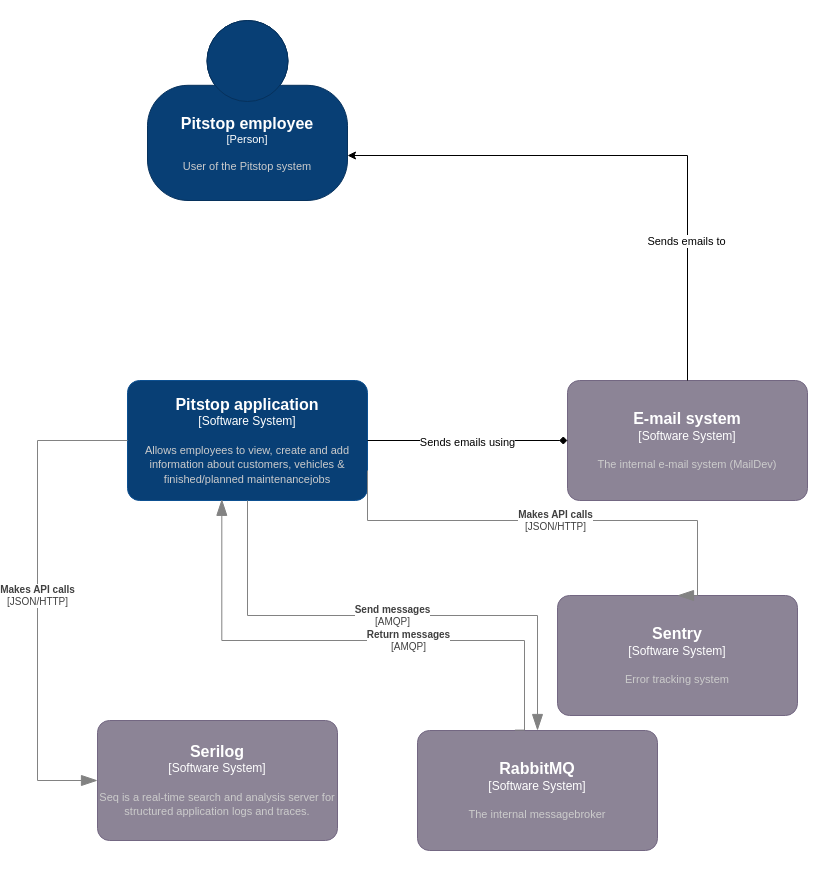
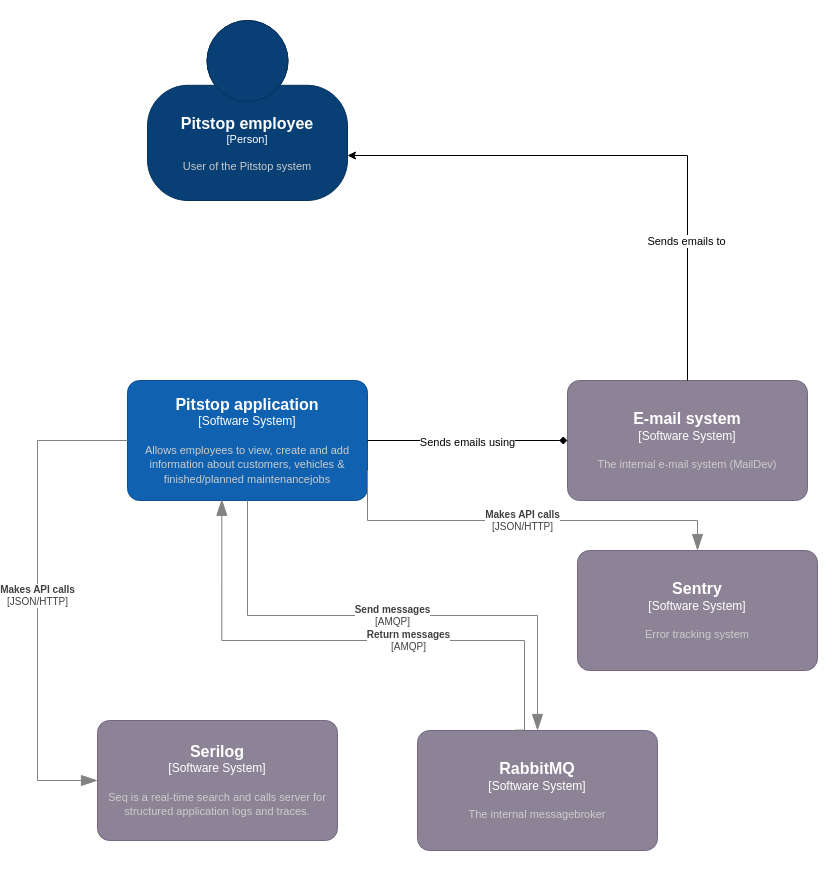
- <mxCell id="4" value="&lt;font style=&quot;font-size: 16px&quot;&gt;&lt;b&gt;Pitstop application&lt;/b&gt;&lt;/font&gt;&lt;div&gt;[Software System]&lt;/div&gt;&lt;br&gt;&lt;div&gt;&lt;font style=&quot;font-size: 11px&quot;&gt;&lt;font color=&quot;#cccccc&quot;&gt;Allows employees to view, create and add information about customers, vehicles &amp; finished/planned maintenancejobs &lt;/font&gt;&lt;/div&gt;" style="rounded=1;whiteSpace=wrap;html=1;labelBackgroundColor=none;fillColor=#083f75;fontColor=#ffffff;align=center;arcSize=10;strokeColor=#0D5091;metaEdit=1;resizable=0;points=[[0.25,0,0],[0.5,0,0],[0.75,0,0],[1,0.25,0],[1,0.5,0],[1,0.75,0],[0.75,1,0],[0.5,1,0],[0.25,1,0],[0,0.75,0],[0,0.5,0],[0,0.25,0]];" parent="1" vertex="1"><mxGeometry x="110" y="380" width="240" height="120" as="geometry" /></mxCell>
+ <mxCell id="4" value="&lt;font style=&quot;font-size: 16px&quot;&gt;&lt;b&gt;Pitstop application&lt;/b&gt;&lt;/font&gt;&lt;div&gt;[Software System]&lt;/div&gt;&lt;br&gt;&lt;div&gt;&lt;font style=&quot;font-size: 11px&quot;&gt;&lt;font color=&quot;#cccccc&quot;&gt;Allows employees to view, create and add information about customers, vehicles &amp; finished/planned maintenancejobs &lt;/font&gt;&lt;/div&gt;" style="rounded=1;whiteSpace=wrap;html=1;labelBackgroundColor=none;fillColor=#1061B0;fontColor=#ffffff;align=center;arcSize=10;strokeColor=#0D5091;metaEdit=1;resizable=0;points=[[0.25,0,0],[0.5,0,0],[0.75,0,0],[1,0.25,0],[1,0.5,0],[1,0.75,0],[0.75,1,0],[0.5,1,0],[0.25,1,0],[0,0.75,0],[0,0.5,0],[0,0.25,0]];" parent="1" vertex="1"><mxGeometry x="110" y="380" width="240" height="120" as="geometry" /></mxCell>
- <mxCell id="14" value="&lt;font style=&quot;font-size: 16px&quot;&gt;&lt;b&gt;Sentry&lt;/b&gt;&lt;/font&gt;&lt;div&gt;[Software System]&lt;/div&gt;&lt;br&gt;&lt;div&gt;&lt;font style=&quot;font-size: 11px&quot;&gt;&lt;font color=&quot;#cccccc&quot;&gt;Error tracking system&lt;/font&gt;&lt;/div&gt;" style="rounded=1;whiteSpace=wrap;html=1;labelBackgroundColor=none;fillColor=#8C8496;fontColor=#ffffff;align=center;arcSize=10;strokeColor=#736782;metaEdit=1;resizable=0;points=[[0.25,0,0],[0.5,0,0],[0.75,0,0],[1,0.25,0],[1,0.5,0],[1,0.75,0],[0.75,1,0],[0.5,1,0],[0.25,1,0],[0,0.75,0],[0,0.5,0],[0,0.25,0]];" vertex="1" parent="1"><mxGeometry x="540" y="595" width="240" height="120" as="geometry" /></mxCell>
+ <mxCell id="14" value="&lt;font style=&quot;font-size: 16px&quot;&gt;&lt;b&gt;Sentry&lt;/b&gt;&lt;/font&gt;&lt;div&gt;[Software System]&lt;/div&gt;&lt;br&gt;&lt;div&gt;&lt;font style=&quot;font-size: 11px&quot;&gt;&lt;font color=&quot;#cccccc&quot;&gt;Error tracking system&lt;/font&gt;&lt;/div&gt;" style="rounded=1;whiteSpace=wrap;html=1;labelBackgroundColor=none;fillColor=#8C8496;fontColor=#ffffff;align=center;arcSize=10;strokeColor=#736782;metaEdit=1;resizable=0;points=[[0.25,0,0],[0.5,0,0],[0.75,0,0],[1,0.25,0],[1,0.5,0],[1,0.75,0],[0.75,1,0],[0.5,1,0],[0.25,1,0],[0,0.75,0],[0,0.5,0],[0,0.25,0]];" vertex="1" parent="1"><mxGeometry x="560" y="550" width="240" height="120" as="geometry" /></mxCell>
- <mxCell id="9" value="&lt;font style=&quot;font-size: 16px&quot;&gt;&lt;b&gt;Serilog&lt;/b&gt;&lt;/font&gt;&lt;div&gt;[Software System]&lt;/div&gt;&lt;br&gt;&lt;div&gt;&lt;font style=&quot;font-size: 11px&quot;&gt;&lt;font color=&quot;#cccccc&quot;&gt;Seq is a real-time search and analysis server for structured application logs and traces.&lt;/font&gt;&lt;/div&gt;" style="rounded=1;whiteSpace=wrap;html=1;labelBackgroundColor=none;fillColor=#8C8496;fontColor=#ffffff;align=center;arcSize=10;strokeColor=#736782;metaEdit=1;resizable=0;points=[[0.25,0,0],[0.5,0,0],[0.75,0,0],[1,0.25,0],[1,0.5,0],[1,0.75,0],[0.75,1,0],[0.5,1,0],[0.25,1,0],[0,0.75,0],[0,0.5,0],[0,0.25,0]];" vertex="1" parent="1"><mxGeometry x="80" y="720" width="240" height="120" as="geometry" /></mxCell>
+ <mxCell id="9" value="&lt;font style=&quot;font-size: 16px&quot;&gt;&lt;b&gt;Serilog&lt;/b&gt;&lt;/font&gt;&lt;div&gt;[Software System]&lt;/div&gt;&lt;br&gt;&lt;div&gt;&lt;font style=&quot;font-size: 11px&quot;&gt;&lt;font color=&quot;#cccccc&quot;&gt;Seq is a real-time search and calls server for structured application logs and traces.&lt;/font&gt;&lt;/div&gt;" style="rounded=1;whiteSpace=wrap;html=1;labelBackgroundColor=none;fillColor=#8C8496;fontColor=#ffffff;align=center;arcSize=10;strokeColor=#736782;metaEdit=1;resizable=0;points=[[0.25,0,0],[0.5,0,0],[0.75,0,0],[1,0.25,0],[1,0.5,0],[1,0.75,0],[0.75,1,0],[0.5,1,0],[0.25,1,0],[0,0.75,0],[0,0.5,0],[0,0.25,0]];" vertex="1" parent="1"><mxGeometry x="80" y="720" width="240" height="120" as="geometry" /></mxCell>
